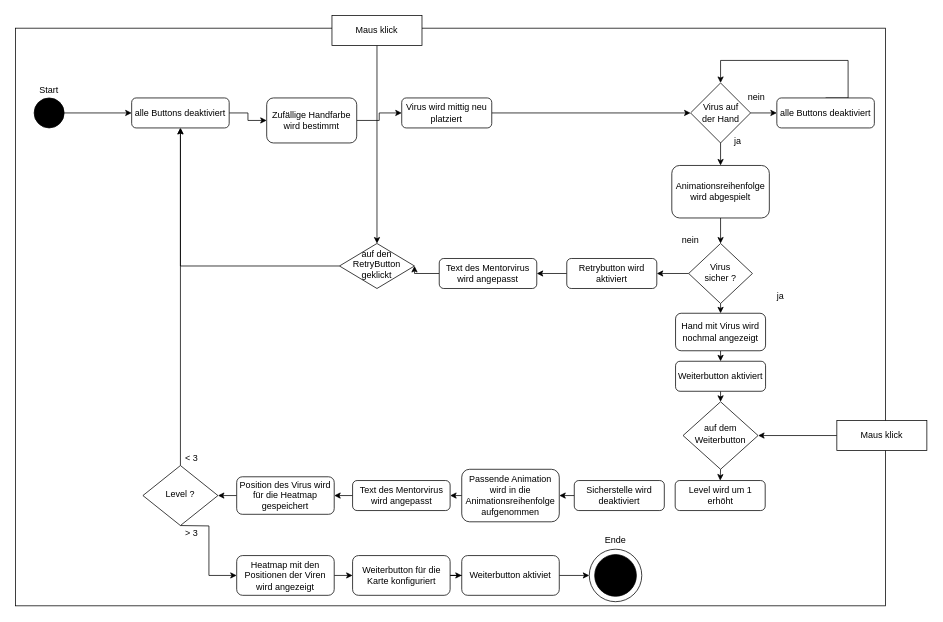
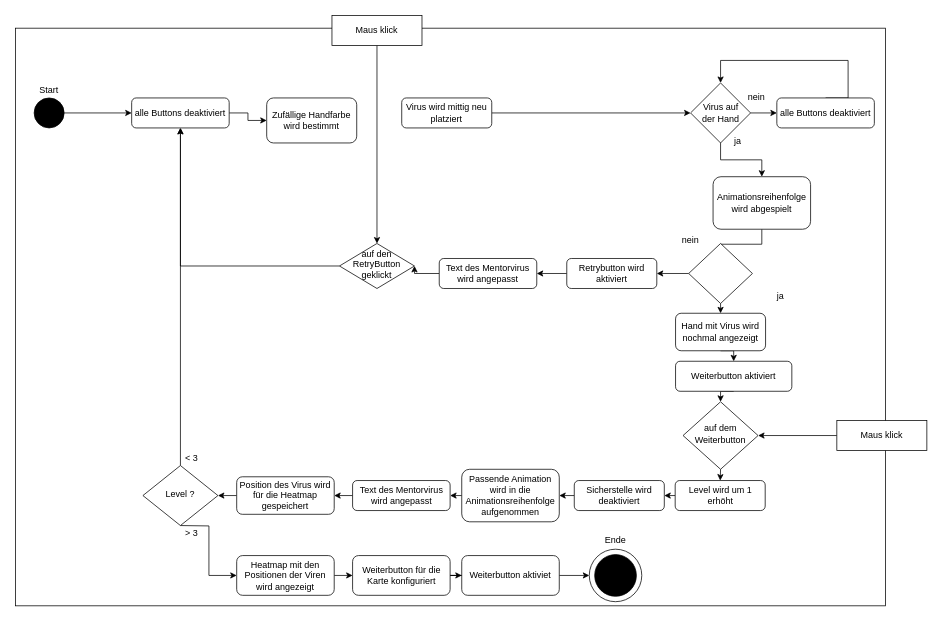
- <mxCell id="3" style="edgeStyle=orthogonalEdgeStyle;rounded=0;orthogonalLoop=1;jettySize=auto;html=1;exitX=1;exitY=0.5;exitDx=0;exitDy=0;entryX=0;entryY=0.5;entryDx=0;entryDy=0;" parent="1" source="4" target="6" edge="1"><mxGeometry relative="1" as="geometry" /></mxCell>
- <mxCell id="21" value="Animationsreihenfolge wird abgespielt" style="rounded=1;whiteSpace=wrap;html=1;fontSize=12;glass=0;strokeWidth=1;shadow=0;" parent="1" vertex="1"><mxGeometry x="895" y="220" width="130" height="70" as="geometry" /></mxCell>
+ <mxCell id="21" value="Animationsreihenfolge wird abgespielt" style="rounded=1;whiteSpace=wrap;html=1;fontSize=12;glass=0;strokeWidth=1;shadow=0;" parent="1" vertex="1"><mxGeometry x="950" y="235" width="130" height="70" as="geometry" /></mxCell>
- <mxCell id="27" value="Virus sicher ?" style="text;html=1;strokeColor=none;fillColor=none;align=center;verticalAlign=middle;whiteSpace=wrap;rounded=0;" parent="25" vertex="1"><mxGeometry x="13.812" y="29" width="58.438" height="20" as="geometry" /></mxCell>
- <mxCell id="15" value="Weiterbutton aktiviert" style="rounded=1;whiteSpace=wrap;html=1;fontSize=12;glass=0;strokeWidth=1;shadow=0;" parent="1" vertex="1"><mxGeometry x="900" y="481" width="120" height="40" as="geometry" /></mxCell>
+ <mxCell id="15" value="Weiterbutton aktiviert" style="rounded=1;whiteSpace=wrap;html=1;fontSize=12;glass=0;strokeWidth=1;shadow=0;" parent="1" vertex="1"><mxGeometry x="900" y="481" width="155" height="40" as="geometry" /></mxCell>
+ <mxCell id="12" style="edgeStyle=orthogonalEdgeStyle;rounded=0;orthogonalLoop=1;jettySize=auto;html=1;exitX=0;exitY=0.5;exitDx=0;exitDy=0;entryX=1;entryY=0.5;entryDx=0;entryDy=0;" edge="1" parent="1" source="13" target="17"><mxGeometry relative="1" as="geometry" /></mxCell>
